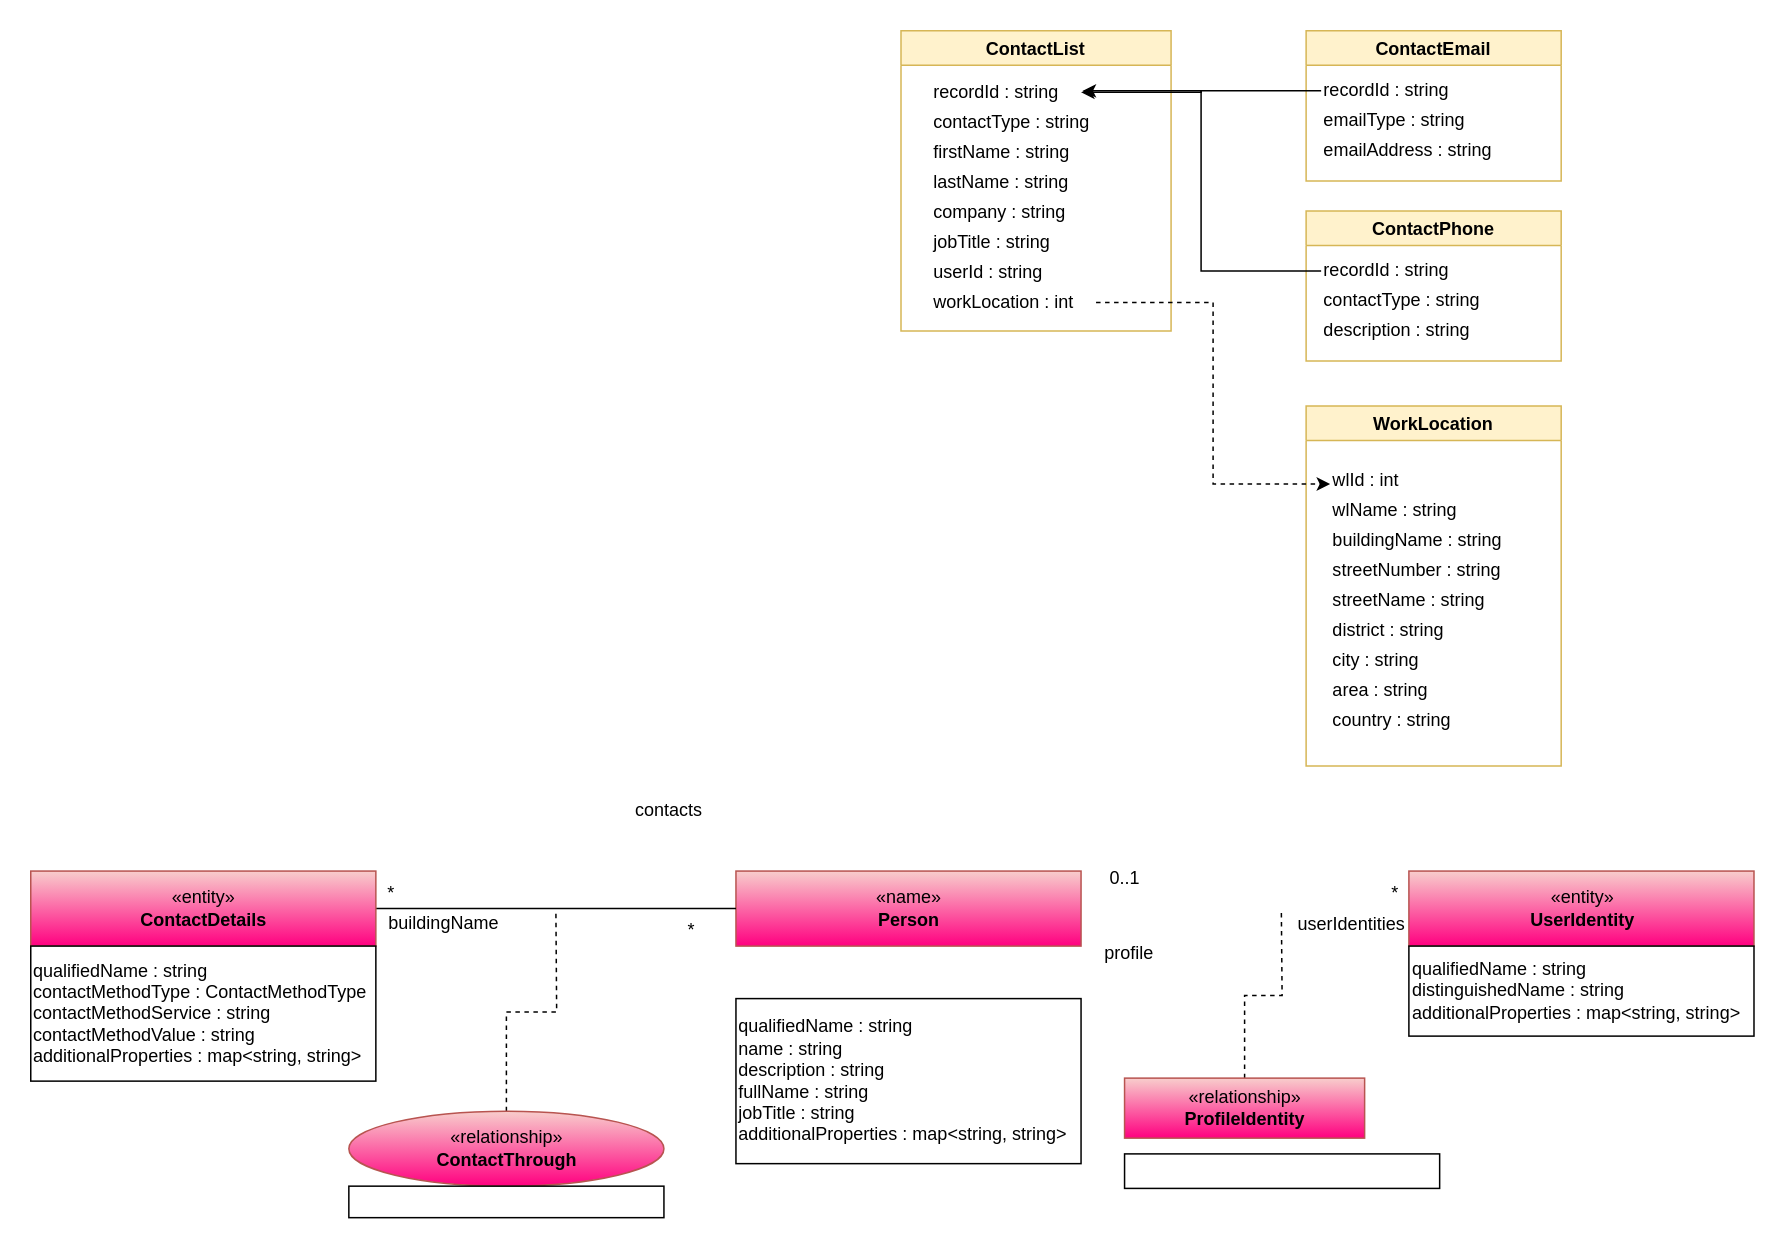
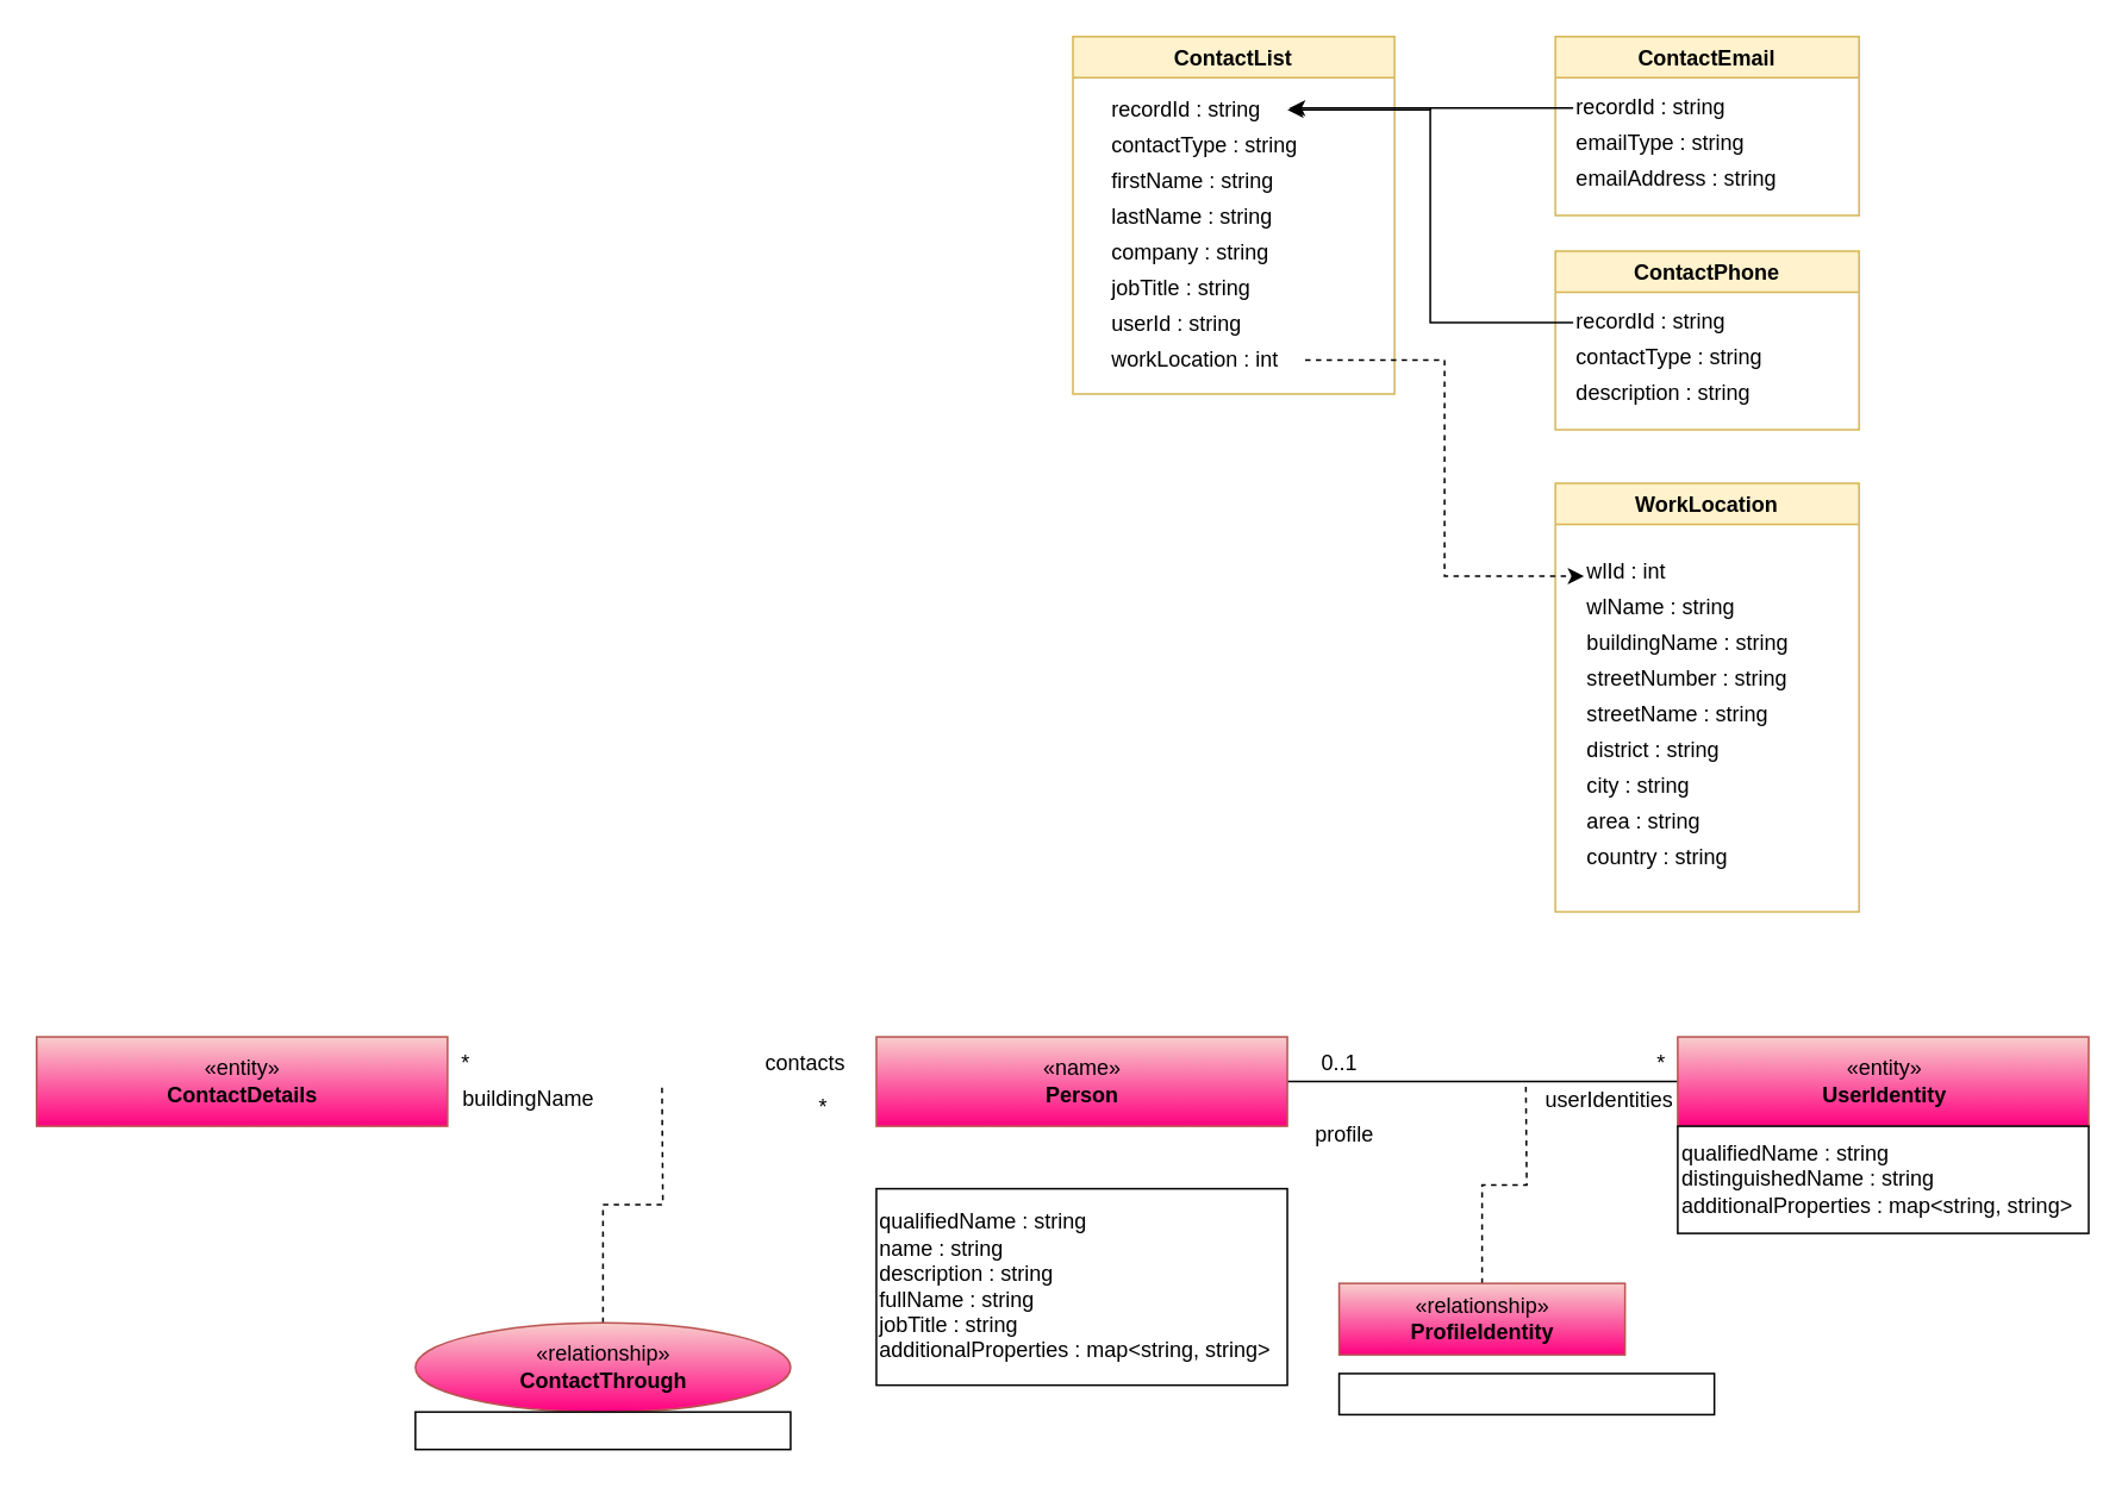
- <mxCell id="52" value="contacts" style="text;html=1;resizable=0;points=[];autosize=1;align=center;verticalAlign=top;spacingTop=-4;" vertex="1" parent="1"><mxGeometry x="415" y="530" width="60" height="20" as="geometry" /></mxCell>
+ <mxCell id="52" value="contacts" style="text;html=1;resizable=0;points=[];autosize=1;align=center;verticalAlign=top;spacingTop=-4;" vertex="1" parent="1"><mxGeometry x="420" y="585" width="60" height="20" as="geometry" /></mxCell>
- <mxCell id="41" value="0..1" style="text;html=1;resizable=0;points=[];autosize=1;align=center;verticalAlign=top;spacingTop=-4;" vertex="1" parent="1"><mxGeometry x="729" y="575" width="40" height="20" as="geometry" /></mxCell>
+ <mxCell id="41" value="0..1" style="text;html=1;resizable=0;points=[];autosize=1;align=center;verticalAlign=top;spacingTop=-4;" vertex="1" parent="1"><mxGeometry x="729" y="585" width="40" height="20" as="geometry" /></mxCell>
- <mxCell id="44" style="edgeStyle=orthogonalEdgeStyle;rounded=0;html=1;endArrow=none;endFill=0;jettySize=auto;orthogonalLoop=1;" edge="1" parent="1" target="45" source="33"><mxGeometry relative="1" as="geometry"><mxPoint x="425" y="605" as="sourcePoint" /></mxGeometry></mxCell>
+ <mxCell id="32" style="edgeStyle=orthogonalEdgeStyle;rounded=0;html=1;exitX=1;exitY=0.5;entryX=0;entryY=0.5;endArrow=none;endFill=0;jettySize=auto;orthogonalLoop=1;" edge="1" parent="1" source="33" target="35"><mxGeometry relative="1" as="geometry" /></mxCell>
- <mxCell id="46" value="qualifiedName : string&lt;br&gt;contactMethodType : ContactMethodType&lt;br&gt;contactMethodService : string&lt;br&gt;contactMethodValue : string&lt;br&gt;additionalProperties : map&amp;lt;string, string&amp;gt;" style="rounded=0;whiteSpace=wrap;html=1;align=left;" vertex="1" parent="1"><mxGeometry x="20" y="630" width="230" height="90" as="geometry" /></mxCell>
